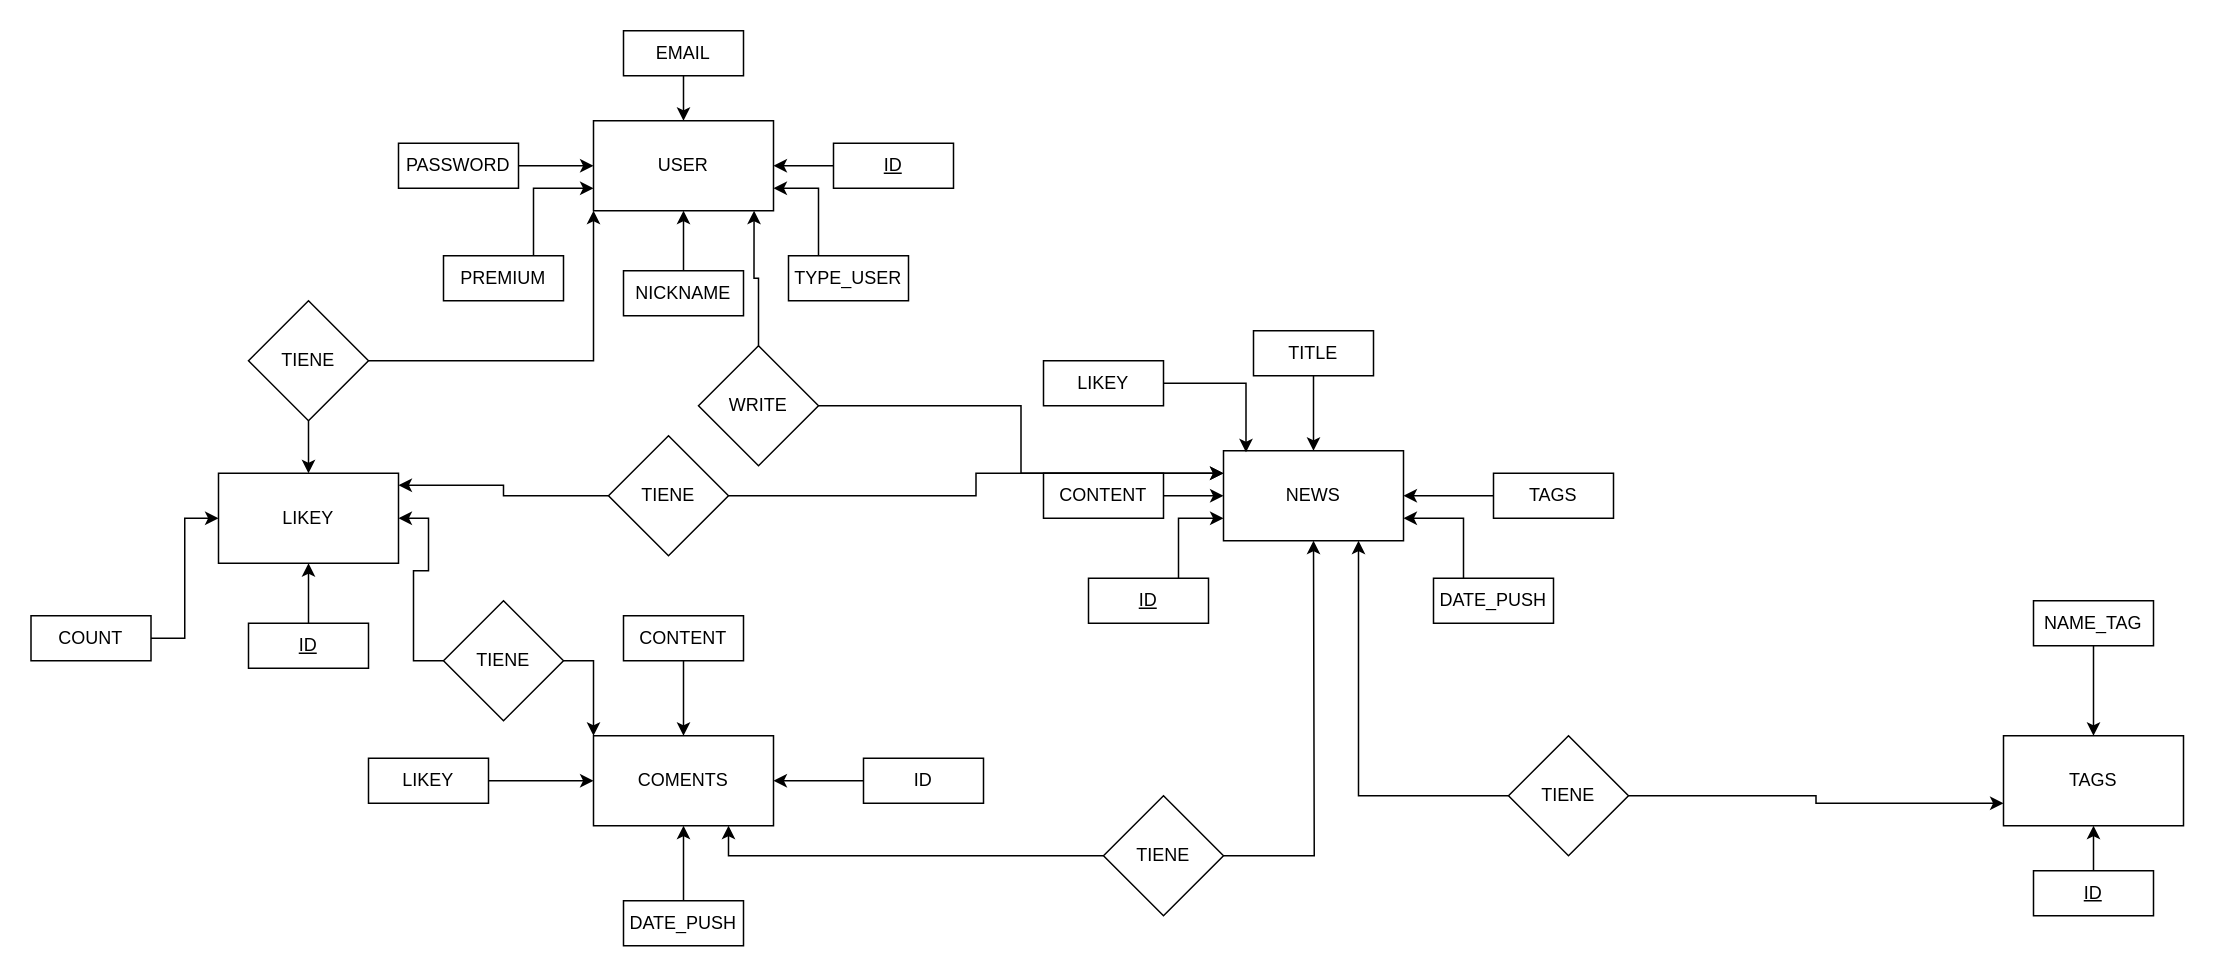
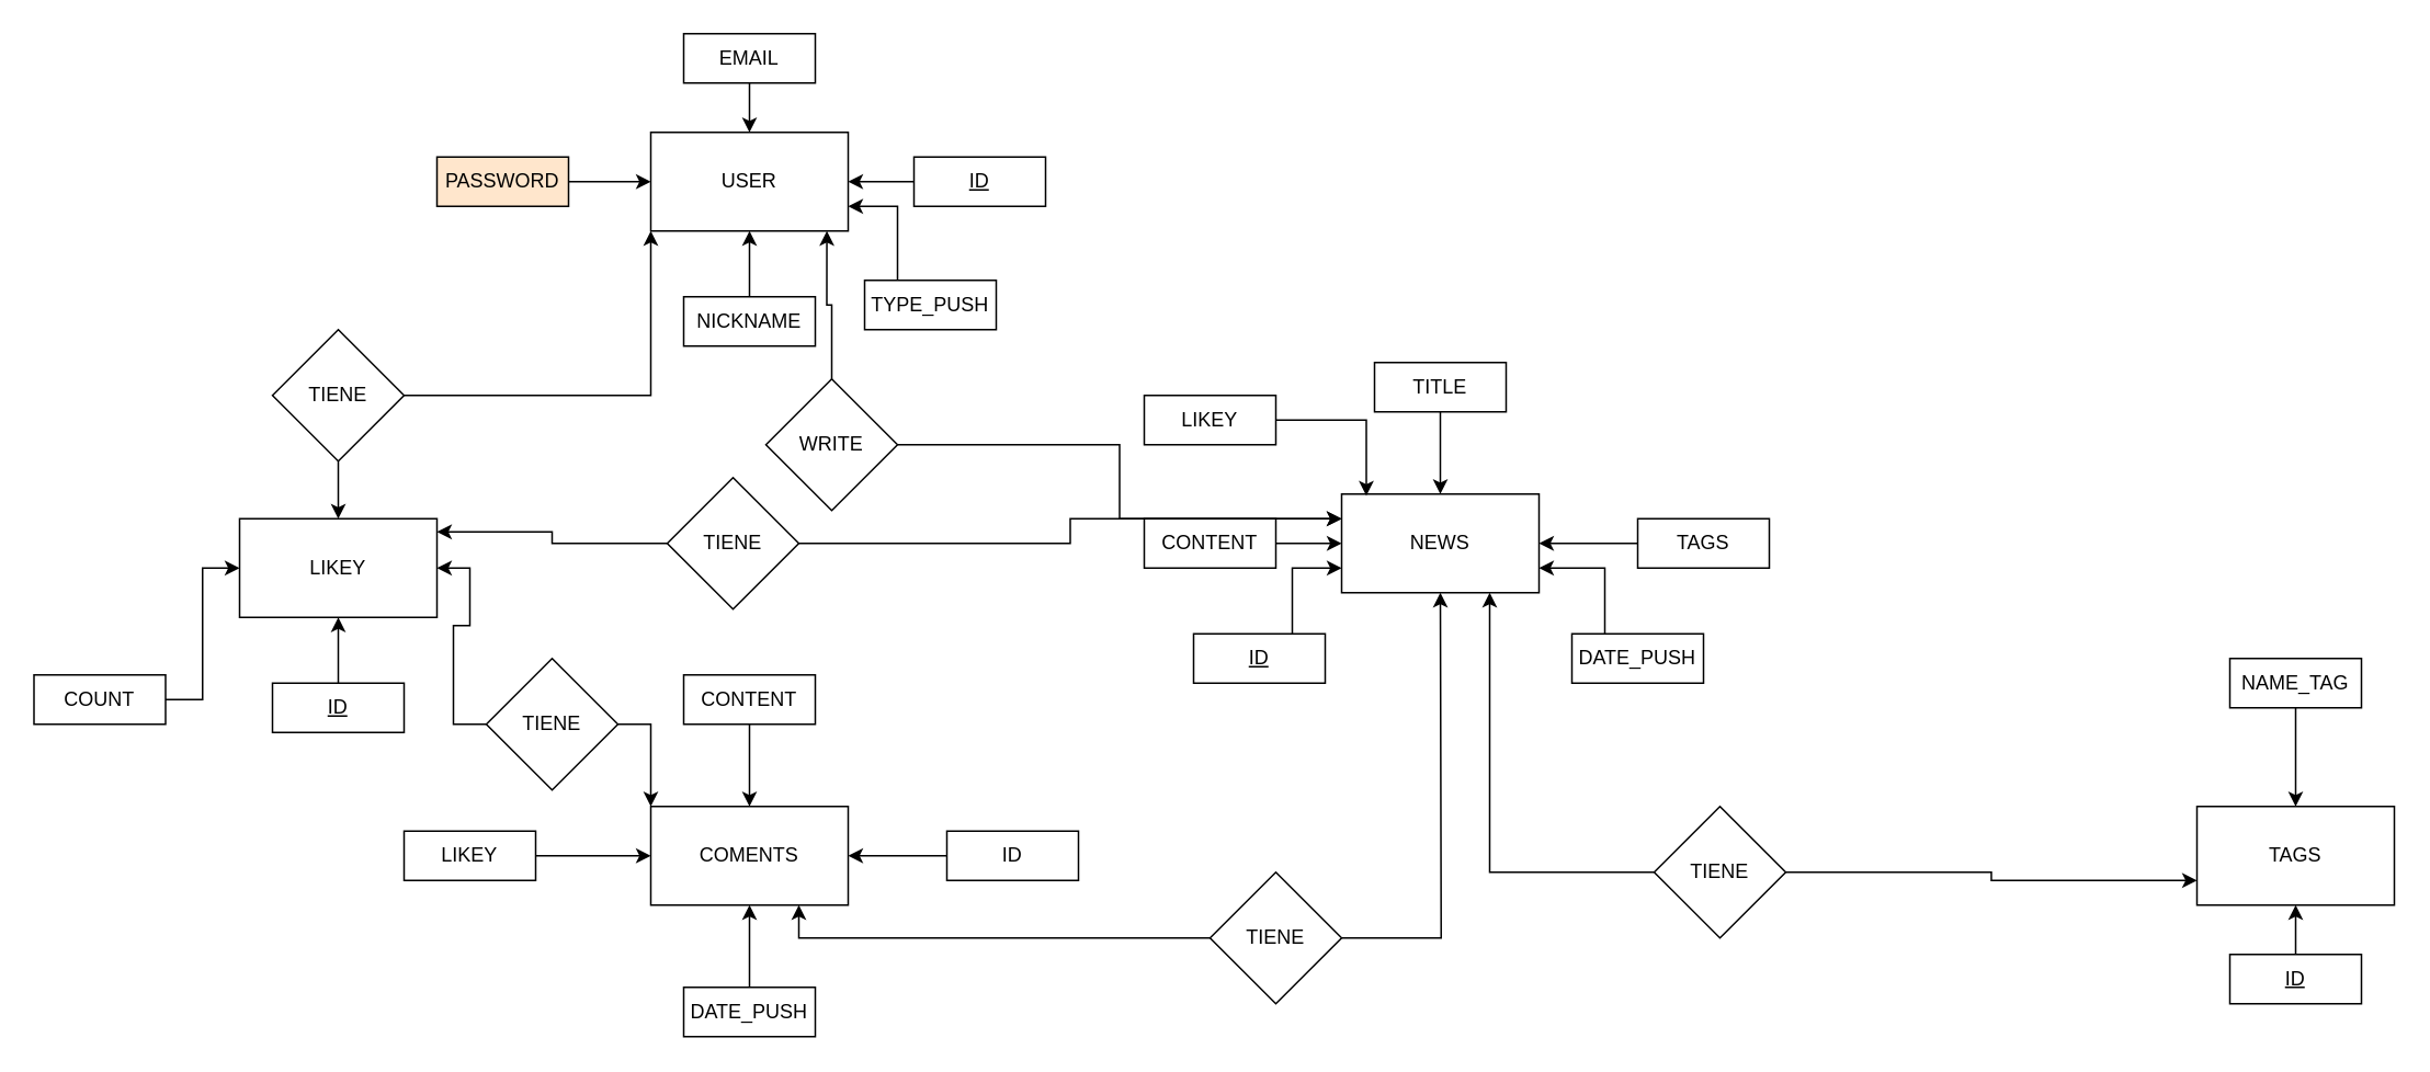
- <mxCell id="19" value="PASSWORD" style="whiteSpace=wrap;html=1;" parent="1" vertex="1"><mxGeometry x="265" y="95" width="80" height="30" as="geometry" /></mxCell>
+ <mxCell id="19" value="PASSWORD" style="whiteSpace=wrap;html=1;fillColor=#ffe6cc;" parent="1" vertex="1"><mxGeometry x="265" y="95" width="80" height="30" as="geometry" /></mxCell>
- <mxCell id="24" style="edgeStyle=orthogonalEdgeStyle;rounded=0;orthogonalLoop=1;jettySize=auto;html=1;entryX=0;entryY=0.75;entryDx=0;entryDy=0;exitX=0.75;exitY=0;exitDx=0;exitDy=0;" parent="1" source="25" target="13" edge="1"><mxGeometry relative="1" as="geometry" /></mxCell>
- <mxCell id="25" value="PREMIUM" style="whiteSpace=wrap;html=1;fontStyle=0" parent="1" vertex="1"><mxGeometry x="295" y="170" width="80" height="30" as="geometry" /></mxCell>
- <mxCell id="23" value="TYPE_USER" style="whiteSpace=wrap;html=1;fontStyle=0" parent="1" vertex="1"><mxGeometry x="525" y="170" width="80" height="30" as="geometry" /></mxCell>
+ <mxCell id="23" value="TYPE_PUSH" style="whiteSpace=wrap;html=1;fontStyle=0" parent="1" vertex="1"><mxGeometry x="525" y="170" width="80" height="30" as="geometry" /></mxCell>
